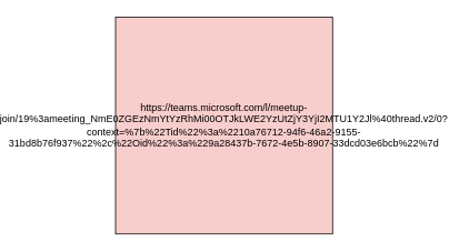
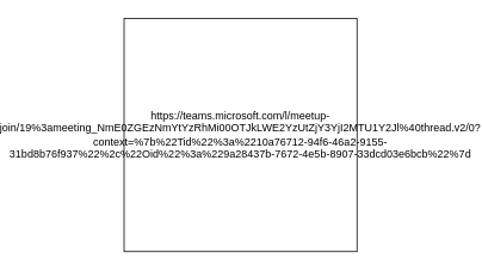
- <mxCell id="2" value="https://teams.microsoft.com/l/meetup-join/19%3ameeting_NmE0ZGEzNmYtYzRhMi00OTJkLWE2YzUtZjY3YjI2MTU1Y2Jl%40thread.v2/0?context=%7b%22Tid%22%3a%2210a76712-94f6-46a2-9155-31bd8b76f937%22%2c%22Oid%22%3a%229a28437b-7672-4e5b-8907-33dcd03e6bcb%22%7d" style="whiteSpace=wrap;html=1;aspect=fixed;fillColor=#f8cecc;" parent="1" vertex="1"><mxGeometry x="20" width="260" height="260" as="geometry" y="20" /></mxCell>
+ <mxCell id="2" value="https://teams.microsoft.com/l/meetup-join/19%3ameeting_NmE0ZGEzNmYtYzRhMi00OTJkLWE2YzUtZjY3YjI2MTU1Y2Jl%40thread.v2/0?context=%7b%22Tid%22%3a%2210a76712-94f6-46a2-9155-31bd8b76f937%22%2c%22Oid%22%3a%229a28437b-7672-4e5b-8907-33dcd03e6bcb%22%7d" style="whiteSpace=wrap;html=1;aspect=fixed;" parent="1" vertex="1"><mxGeometry x="20" width="260" height="260" as="geometry" y="20" /></mxCell>
